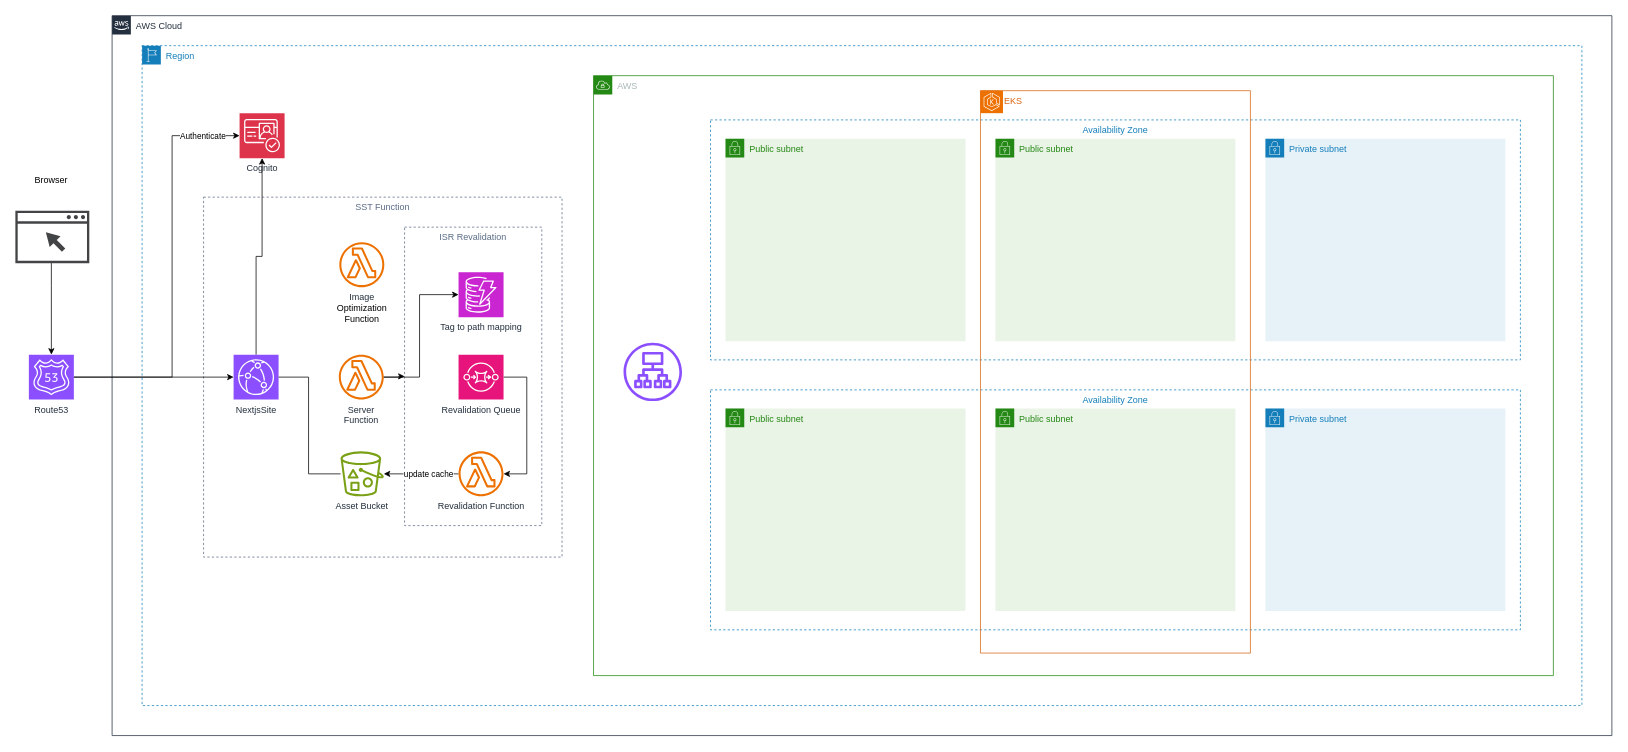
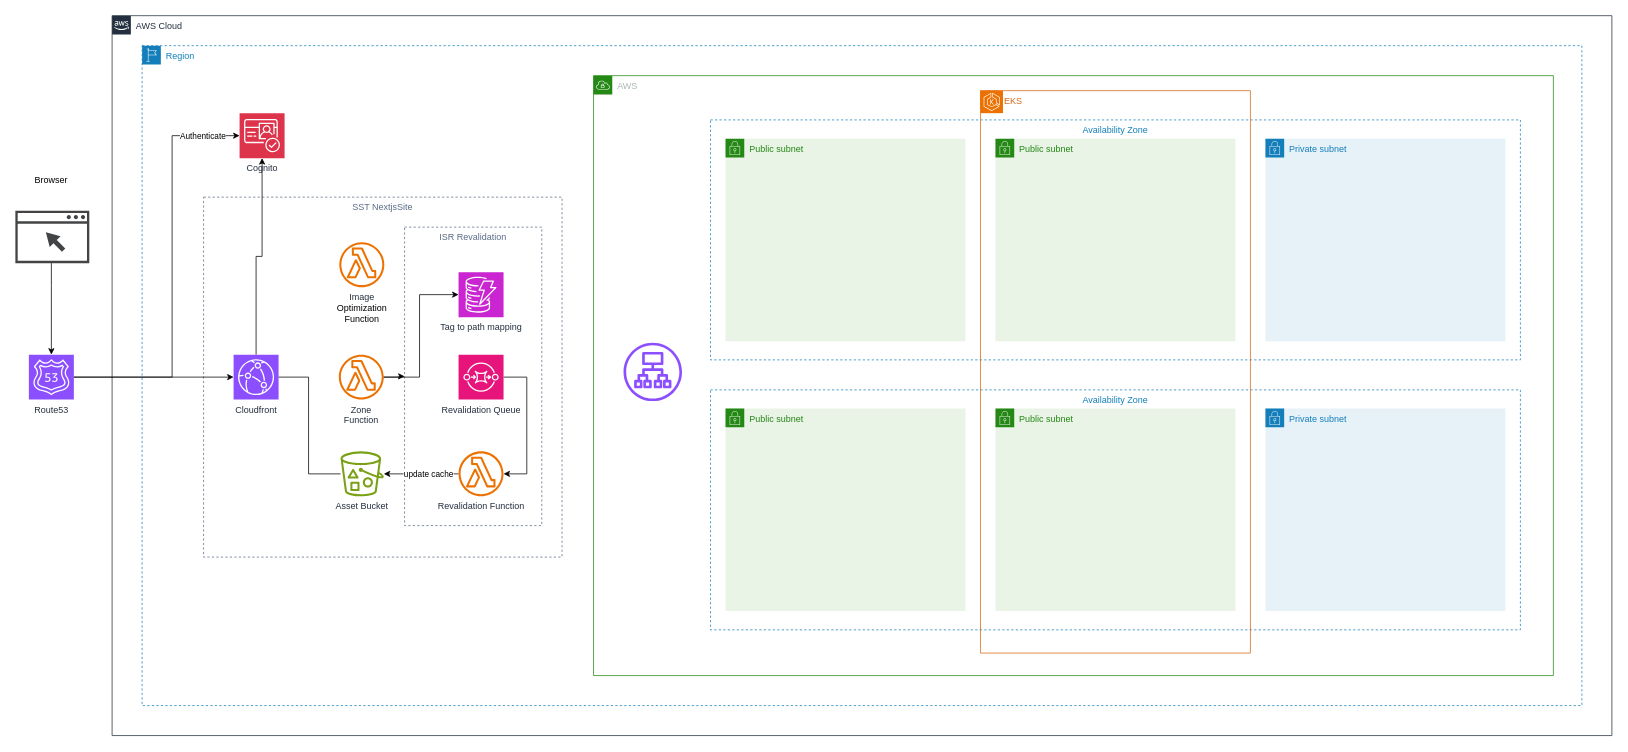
- <mxCell id="4" value="SST Function" style="fillColor=none;strokeColor=#5A6C86;dashed=1;verticalAlign=top;fontStyle=0;fontColor=#5A6C86;whiteSpace=wrap;html=1;" parent="3" vertex="1"><mxGeometry x="82" y="202" width="478" height="480" as="geometry" /></mxCell>
+ <mxCell id="4" value="SST NextjsSite" style="fillColor=none;strokeColor=#5A6C86;dashed=1;verticalAlign=top;fontStyle=0;fontColor=#5A6C86;whiteSpace=wrap;html=1;" parent="3" vertex="1"><mxGeometry x="82" y="202" width="478" height="480" as="geometry" /></mxCell>
- <mxCell id="7" value="NextjsSite" style="sketch=0;points=[[0,0,0],[0.25,0,0],[0.5,0,0],[0.75,0,0],[1,0,0],[0,1,0],[0.25,1,0],[0.5,1,0],[0.75,1,0],[1,1,0],[0,0.25,0],[0,0.5,0],[0,0.75,0],[1,0.25,0],[1,0.5,0],[1,0.75,0]];outlineConnect=0;fontColor=#232F3E;fillColor=#8C4FFF;strokeColor=#ffffff;dashed=0;verticalLabelPosition=bottom;verticalAlign=top;align=center;html=1;fontSize=12;fontStyle=0;aspect=fixed;shape=mxgraph.aws4.resourceIcon;resIcon=mxgraph.aws4.cloudfront;" parent="6" vertex="1"><mxGeometry width="60" height="60" as="geometry" /></mxCell>
+ <mxCell id="7" value="Cloudfront" style="sketch=0;points=[[0,0,0],[0.25,0,0],[0.5,0,0],[0.75,0,0],[1,0,0],[0,1,0],[0.25,1,0],[0.5,1,0],[0.75,1,0],[1,1,0],[0,0.25,0],[0,0.5,0],[0,0.75,0],[1,0.25,0],[1,0.5,0],[1,0.75,0]];outlineConnect=0;fontColor=#232F3E;fillColor=#8C4FFF;strokeColor=#ffffff;dashed=0;verticalLabelPosition=bottom;verticalAlign=top;align=center;html=1;fontSize=12;fontStyle=0;aspect=fixed;shape=mxgraph.aws4.resourceIcon;resIcon=mxgraph.aws4.cloudfront;" parent="6" vertex="1"><mxGeometry width="60" height="60" as="geometry" /></mxCell>
- <mxCell id="9" value="Server&lt;br&gt;Function" style="sketch=0;outlineConnect=0;fontColor=#232F3E;gradientColor=none;fillColor=#ED7100;strokeColor=none;dashed=0;verticalLabelPosition=bottom;verticalAlign=top;align=center;html=1;fontSize=12;fontStyle=0;aspect=fixed;pointerEvents=1;shape=mxgraph.aws4.lambda_function;" parent="3" vertex="1"><mxGeometry x="262.31" y="412" width="60" height="60" as="geometry" /></mxCell>
+ <mxCell id="9" value="Zone&lt;br&gt;Function" style="sketch=0;outlineConnect=0;fontColor=#232F3E;gradientColor=none;fillColor=#ED7100;strokeColor=none;dashed=0;verticalLabelPosition=bottom;verticalAlign=top;align=center;html=1;fontSize=12;fontStyle=0;aspect=fixed;pointerEvents=1;shape=mxgraph.aws4.lambda_function;" parent="3" vertex="1"><mxGeometry x="262.31" y="412" width="60" height="60" as="geometry" /></mxCell>
